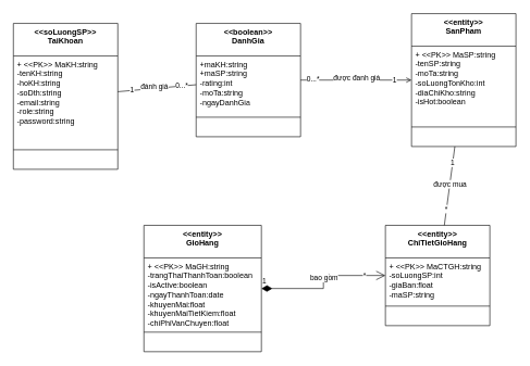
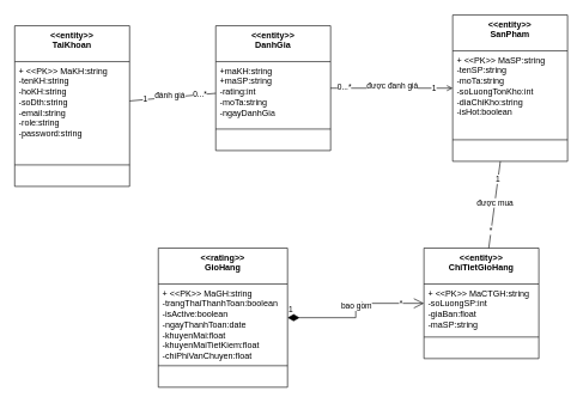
- <mxCell id="6" value="&amp;lt;&amp;lt;soLuongSP&amp;gt;&amp;gt;&lt;br&gt;TaiKhoan" style="swimlane;fontStyle=1;align=center;verticalAlign=top;childLayout=stackLayout;horizontal=1;startSize=50;horizontalStack=0;resizeParent=1;resizeParentMax=0;resizeLast=0;collapsible=1;marginBottom=0;whiteSpace=wrap;html=1;" parent="1" vertex="1"><mxGeometry x="20" y="35" width="160" height="224" as="geometry" /></mxCell>
+ <mxCell id="6" value="&amp;lt;&amp;lt;entity&amp;gt;&amp;gt;&lt;br&gt;TaiKhoan" style="swimlane;fontStyle=1;align=center;verticalAlign=top;childLayout=stackLayout;horizontal=1;startSize=50;horizontalStack=0;resizeParent=1;resizeParentMax=0;resizeLast=0;collapsible=1;marginBottom=0;whiteSpace=wrap;html=1;" parent="1" vertex="1"><mxGeometry x="20" y="35" width="160" height="224" as="geometry" /></mxCell>
- <mxCell id="33" value="&amp;lt;&amp;lt;boolean&amp;gt;&amp;gt;&lt;br&gt;DanhGia" style="swimlane;fontStyle=1;align=center;verticalAlign=top;childLayout=stackLayout;horizontal=1;startSize=50;horizontalStack=0;resizeParent=1;resizeParentMax=0;resizeLast=0;collapsible=1;marginBottom=0;whiteSpace=wrap;html=1;" vertex="1" parent="1"><mxGeometry x="300" y="35" width="160" height="174" as="geometry" /></mxCell>
+ <mxCell id="33" value="&amp;lt;&amp;lt;entity&amp;gt;&amp;gt;&lt;br&gt;DanhGia" style="swimlane;fontStyle=1;align=center;verticalAlign=top;childLayout=stackLayout;horizontal=1;startSize=50;horizontalStack=0;resizeParent=1;resizeParentMax=0;resizeLast=0;collapsible=1;marginBottom=0;whiteSpace=wrap;html=1;" vertex="1" parent="1"><mxGeometry x="300" y="35" width="160" height="174" as="geometry" /></mxCell>
- <mxCell id="14" value="&amp;lt;&amp;lt;entity&amp;gt;&amp;gt;&lt;br&gt;GioHang" style="swimlane;fontStyle=1;align=center;verticalAlign=top;childLayout=stackLayout;horizontal=1;startSize=50;horizontalStack=0;resizeParent=1;resizeParentMax=0;resizeLast=0;collapsible=1;marginBottom=0;whiteSpace=wrap;html=1;" parent="1" vertex="1"><mxGeometry x="220" y="345" width="180" height="194" as="geometry" /></mxCell>
+ <mxCell id="14" value="&amp;lt;&amp;lt;rating&amp;gt;&amp;gt;&lt;br&gt;GioHang" style="swimlane;fontStyle=1;align=center;verticalAlign=top;childLayout=stackLayout;horizontal=1;startSize=50;horizontalStack=0;resizeParent=1;resizeParentMax=0;resizeLast=0;collapsible=1;marginBottom=0;whiteSpace=wrap;html=1;" parent="1" vertex="1"><mxGeometry x="220" y="345" width="180" height="194" as="geometry" /></mxCell>
